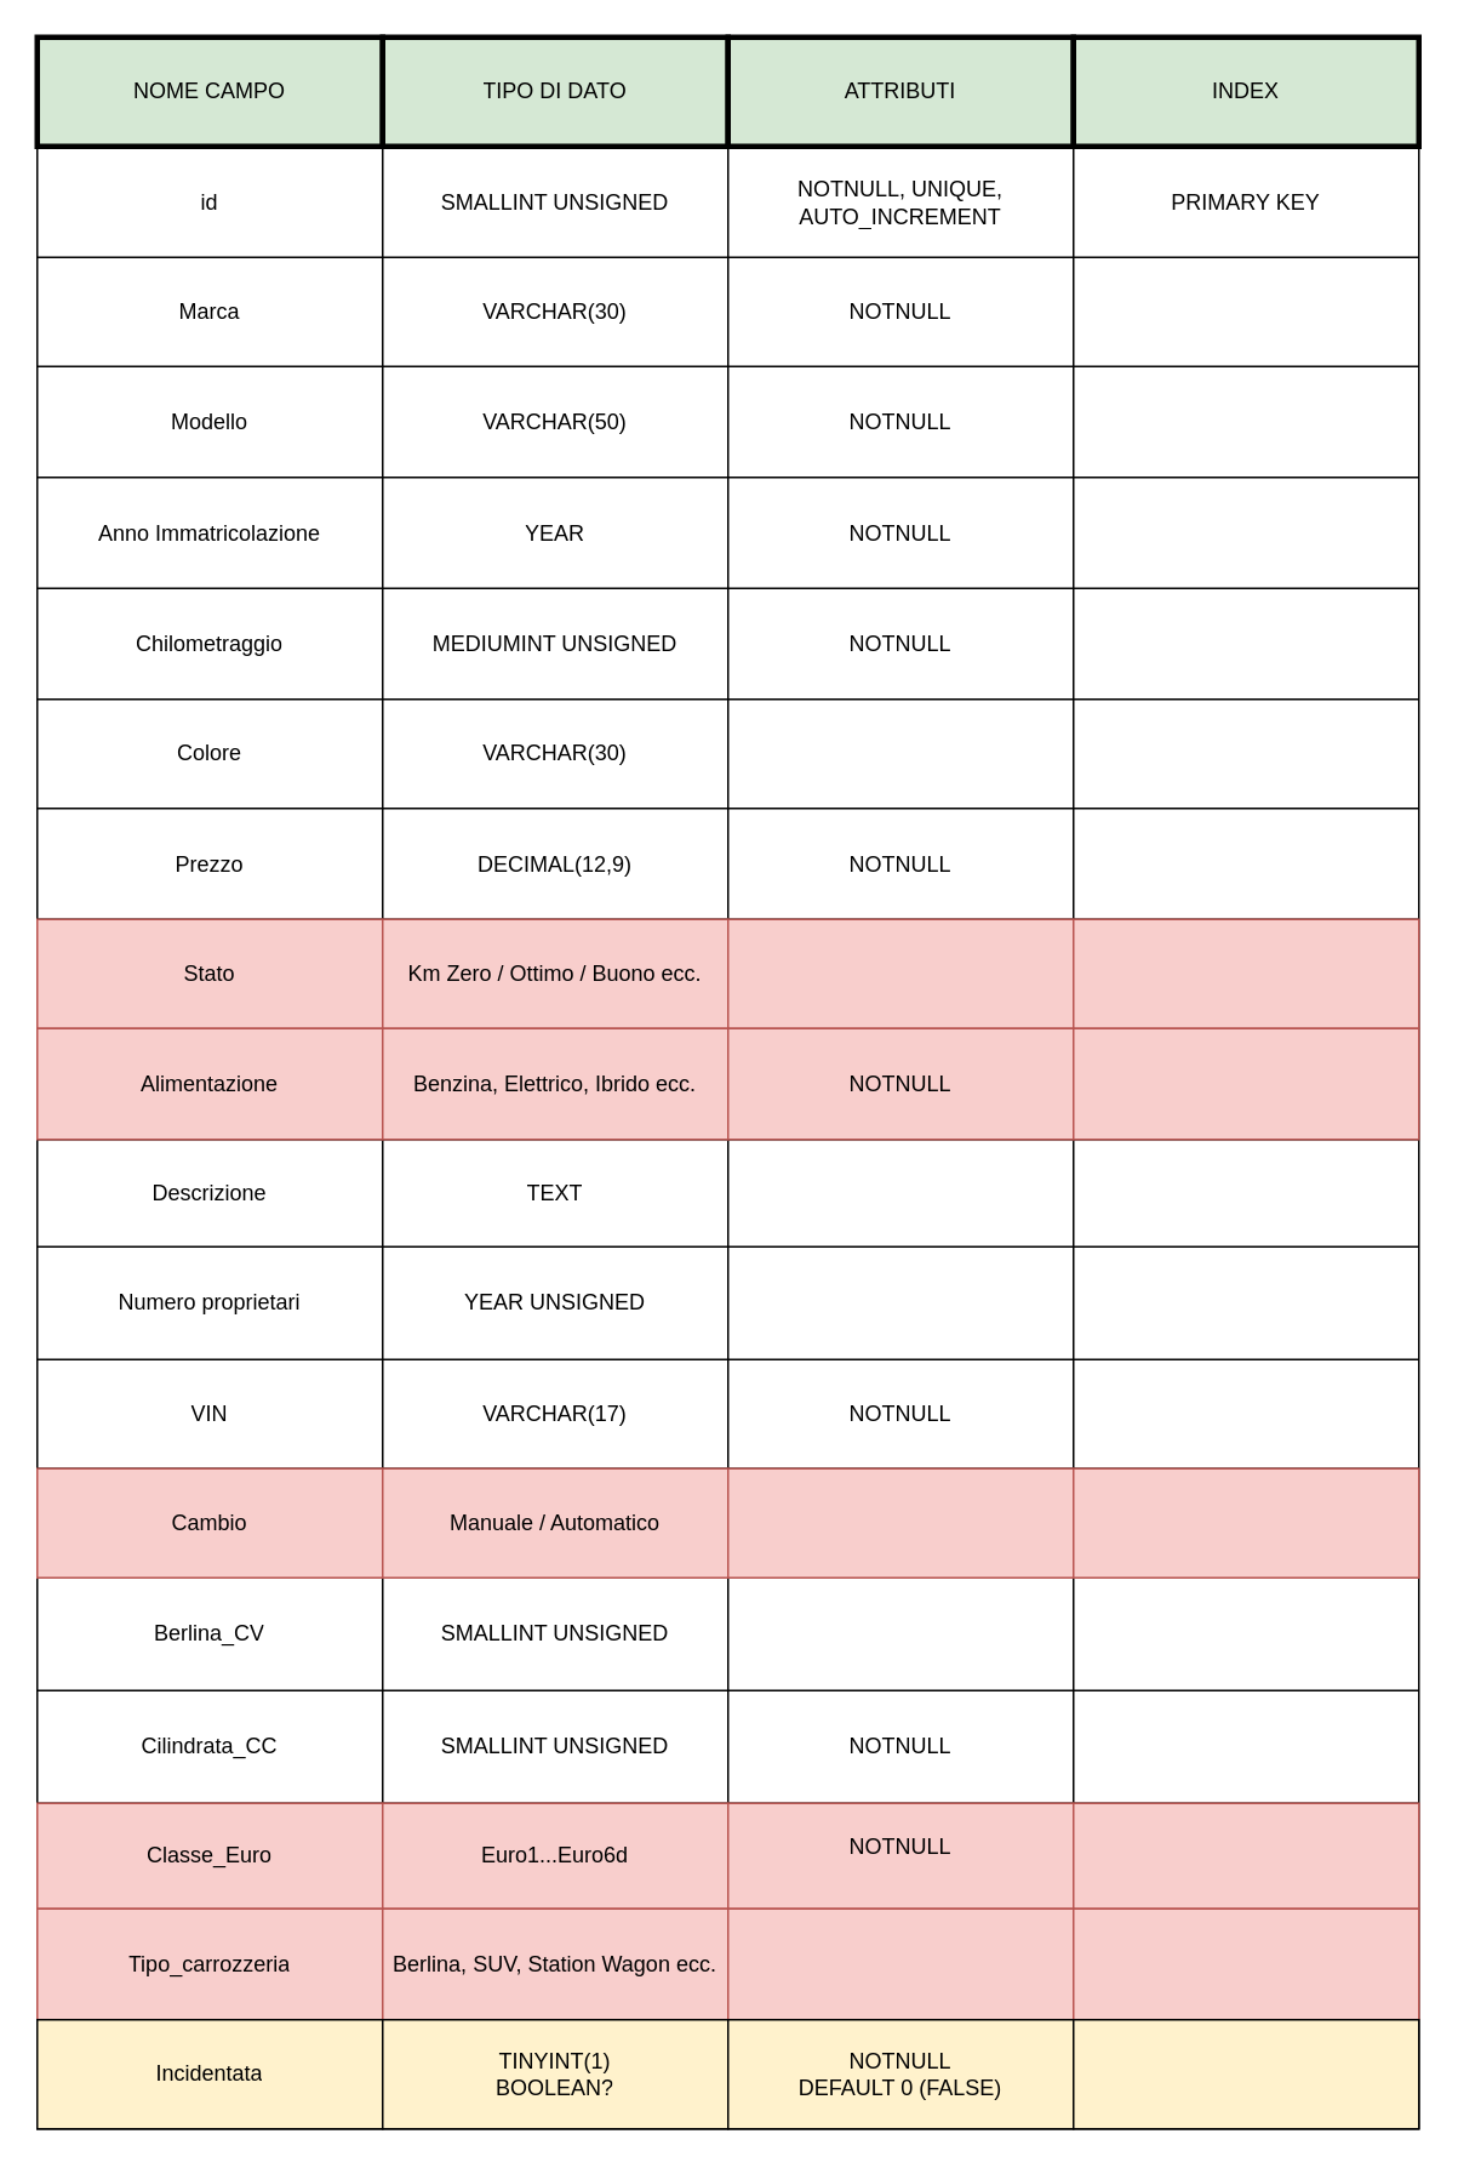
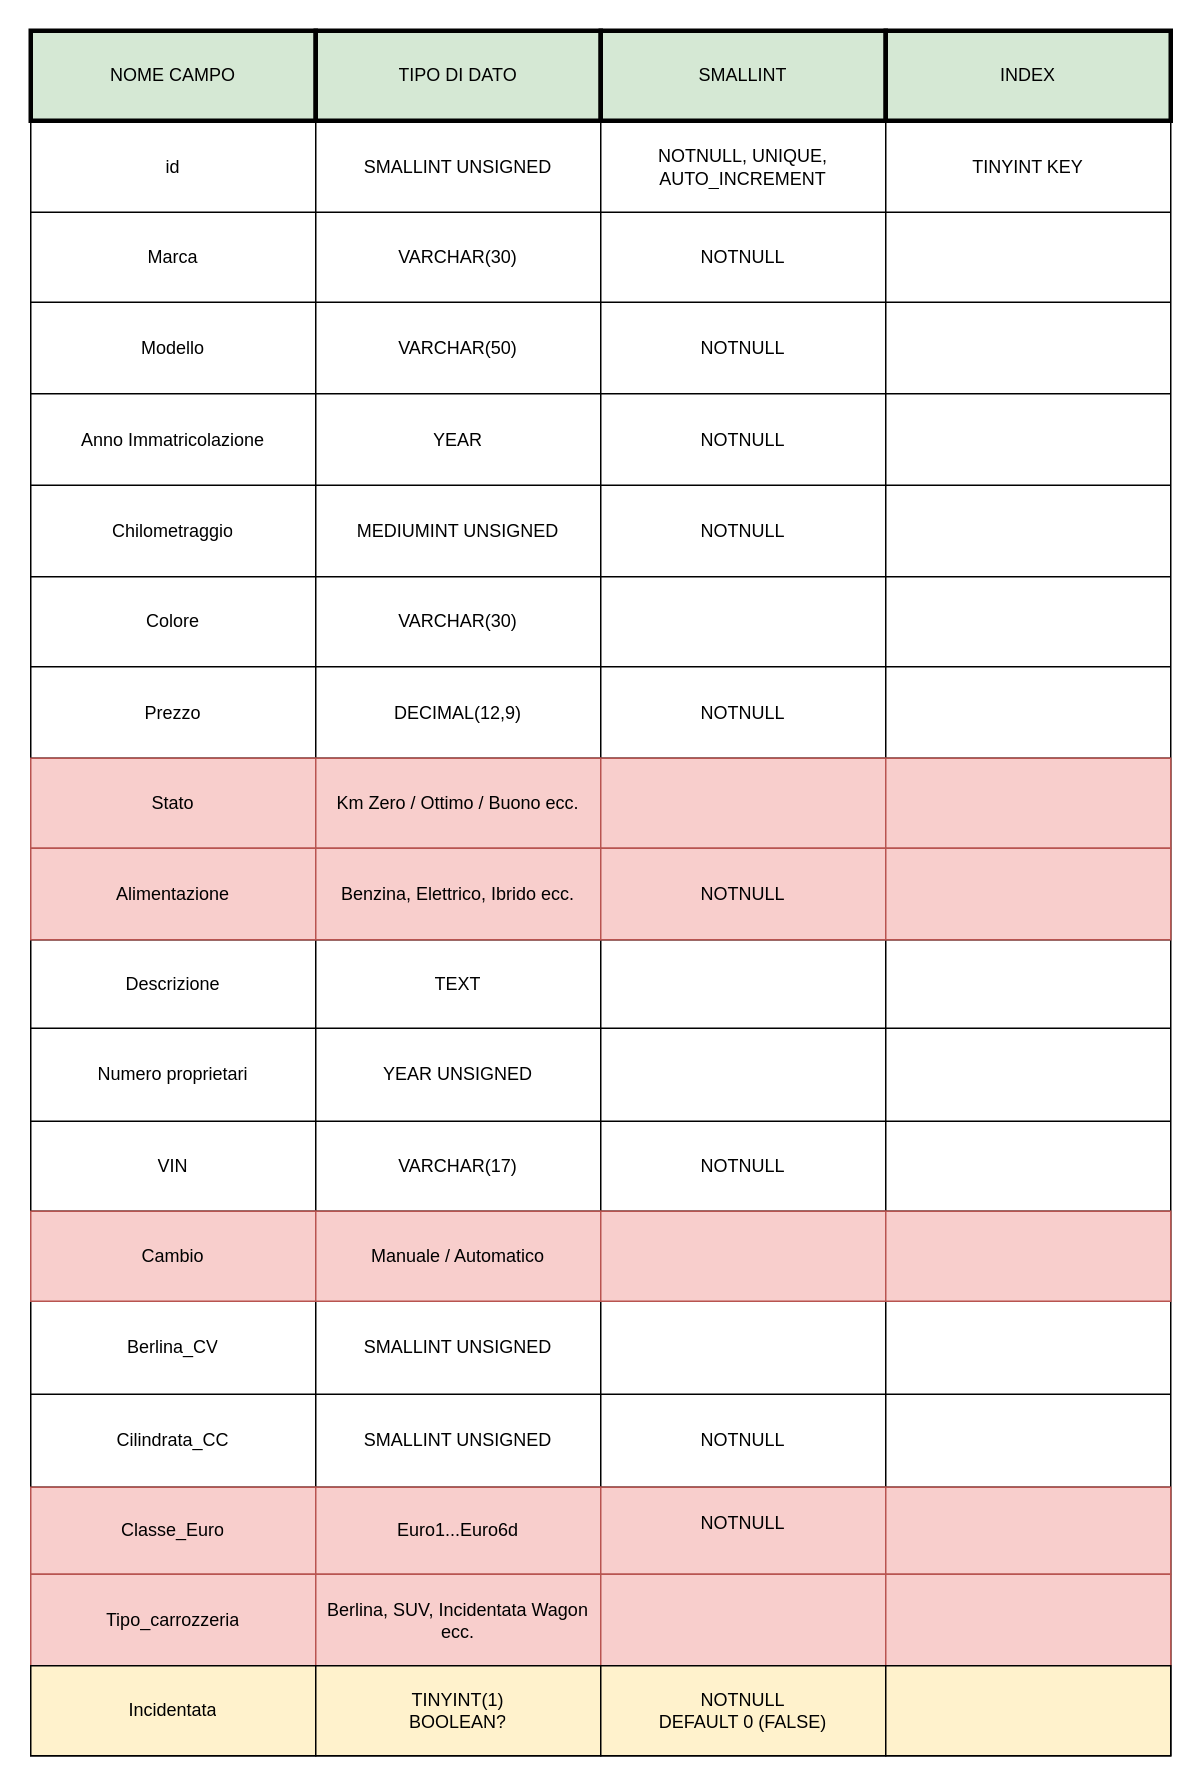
- <mxCell id="6" value="ATTRIBUTI" style="shape=partialRectangle;html=1;whiteSpace=wrap;connectable=0;strokeColor=#000000;overflow=hidden;fillColor=#d5e8d4;top=1;left=1;bottom=1;right=1;pointerEvents=1;strokeWidth=3;perimeterSpacing=1;" vertex="1" parent="3"><mxGeometry x="380" width="190" height="60" as="geometry"><mxRectangle width="190" height="60" as="alternateBounds" /></mxGeometry></mxCell>
+ <mxCell id="6" value="SMALLINT" style="shape=partialRectangle;html=1;whiteSpace=wrap;connectable=0;strokeColor=#000000;overflow=hidden;fillColor=#d5e8d4;top=1;left=1;bottom=1;right=1;pointerEvents=1;strokeWidth=3;perimeterSpacing=1;" vertex="1" parent="3"><mxGeometry x="380" width="190" height="60" as="geometry"><mxRectangle width="190" height="60" as="alternateBounds" /></mxGeometry></mxCell>
- <mxCell id="12" value="PRIMARY KEY" style="shape=partialRectangle;html=1;whiteSpace=wrap;connectable=0;strokeColor=inherit;overflow=hidden;fillColor=none;top=0;left=0;bottom=0;right=0;pointerEvents=1;" vertex="1" parent="8"><mxGeometry x="570" width="190" height="61" as="geometry"><mxRectangle width="190" height="61" as="alternateBounds" /></mxGeometry></mxCell>
+ <mxCell id="12" value="TINYINT KEY" style="shape=partialRectangle;html=1;whiteSpace=wrap;connectable=0;strokeColor=inherit;overflow=hidden;fillColor=none;top=0;left=0;bottom=0;right=0;pointerEvents=1;" vertex="1" parent="8"><mxGeometry x="570" width="190" height="61" as="geometry"><mxRectangle width="190" height="61" as="alternateBounds" /></mxGeometry></mxCell>
- <mxCell id="90" value="Berlina, SUV, Station Wagon ecc." style="shape=partialRectangle;html=1;whiteSpace=wrap;connectable=0;strokeColor=#b85450;overflow=hidden;fillColor=#f8cecc;top=1;left=1;bottom=1;right=1;pointerEvents=1;" vertex="1" parent="88"><mxGeometry x="190" width="190" height="61" as="geometry"><mxRectangle width="190" height="61" as="alternateBounds" /></mxGeometry></mxCell>
+ <mxCell id="90" value="Berlina, SUV, Incidentata Wagon ecc." style="shape=partialRectangle;html=1;whiteSpace=wrap;connectable=0;strokeColor=#b85450;overflow=hidden;fillColor=#f8cecc;top=1;left=1;bottom=1;right=1;pointerEvents=1;" vertex="1" parent="88"><mxGeometry x="190" width="190" height="61" as="geometry"><mxRectangle width="190" height="61" as="alternateBounds" /></mxGeometry></mxCell>
